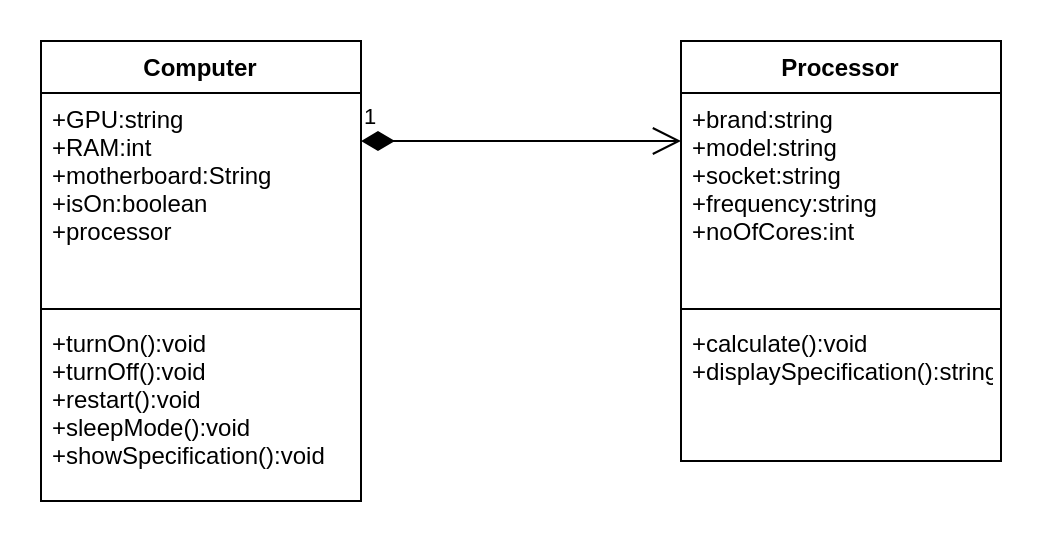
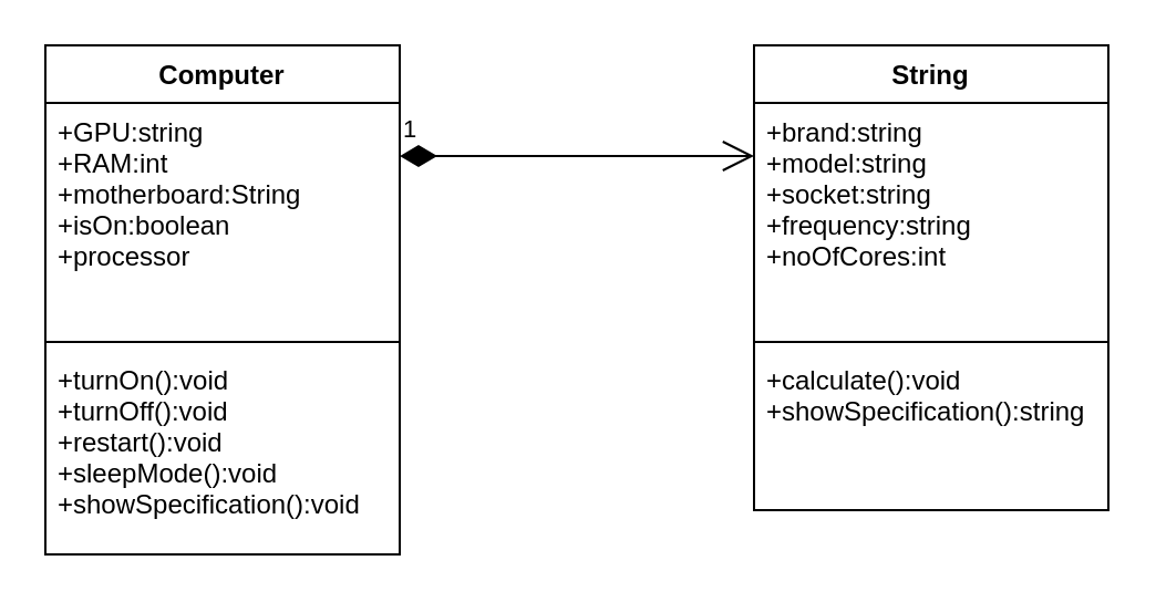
- <mxCell id="2" value="Processor" style="swimlane;fontStyle=1;align=center;verticalAlign=top;childLayout=stackLayout;horizontal=1;startSize=26;horizontalStack=0;resizeParent=1;resizeParentMax=0;resizeLast=0;collapsible=1;marginBottom=0;" vertex="1" parent="1"><mxGeometry x="340" y="20" width="160" height="210" as="geometry" /></mxCell>
+ <mxCell id="2" value="String" style="swimlane;fontStyle=1;align=center;verticalAlign=top;childLayout=stackLayout;horizontal=1;startSize=26;horizontalStack=0;resizeParent=1;resizeParentMax=0;resizeLast=0;collapsible=1;marginBottom=0;" vertex="1" parent="1"><mxGeometry x="340" y="20" width="160" height="210" as="geometry" /></mxCell>
- <mxCell id="5" value="+calculate():void&#10;+displaySpecification():string" style="text;strokeColor=none;fillColor=none;align=left;verticalAlign=top;spacingLeft=4;spacingRight=4;overflow=hidden;rotatable=0;points=[[0,0.5],[1,0.5]];portConstraint=eastwest;" vertex="1" parent="2"><mxGeometry y="138" width="160" height="72" as="geometry" /></mxCell>
+ <mxCell id="5" value="+calculate():void&#10;+showSpecification():string" style="text;strokeColor=none;fillColor=none;align=left;verticalAlign=top;spacingLeft=4;spacingRight=4;overflow=hidden;rotatable=0;points=[[0,0.5],[1,0.5]];portConstraint=eastwest;" vertex="1" parent="2"><mxGeometry y="138" width="160" height="72" as="geometry" /></mxCell>
